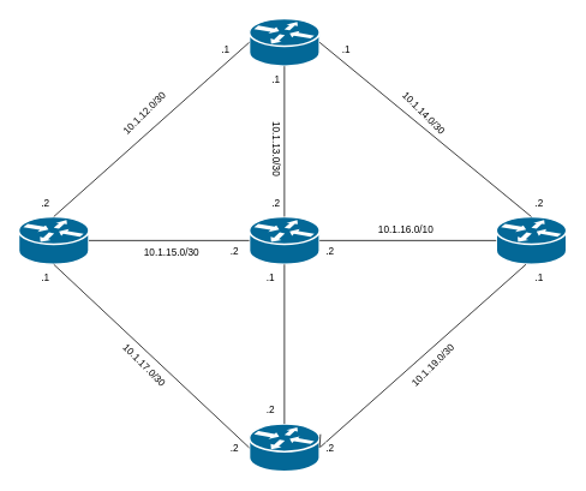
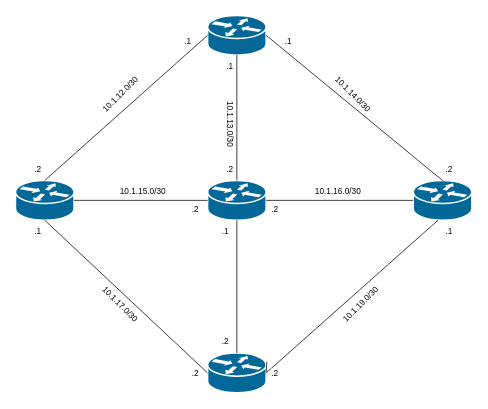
- <mxCell id="22" value="10.1.16.0/10" style="text;strokeColor=none;align=center;fillColor=none;html=1;verticalAlign=middle;whiteSpace=wrap;rounded=0;fontFamily=Helvetica;fontSize=11;fontColor=default;labelBackgroundColor=default;" vertex="1" parent="1"><mxGeometry x="420" y="240" width="60" height="30" as="geometry" /></mxCell>
+ <mxCell id="22" value="10.1.16.0/30" style="text;strokeColor=none;align=center;fillColor=none;html=1;verticalAlign=middle;whiteSpace=wrap;rounded=0;fontFamily=Helvetica;fontSize=11;fontColor=default;labelBackgroundColor=default;" vertex="1" parent="1"><mxGeometry x="420" y="240" width="60" height="30" as="geometry" /></mxCell>
- <mxCell id="20" value="10.1.15.0/30" style="text;strokeColor=none;align=center;fillColor=none;html=1;verticalAlign=middle;whiteSpace=wrap;rounded=0;fontFamily=Helvetica;fontSize=11;fontColor=default;labelBackgroundColor=default;" vertex="1" parent="1"><mxGeometry x="160" y="265" width="60" height="30" as="geometry" /></mxCell>
+ <mxCell id="20" value="10.1.15.0/30" style="text;strokeColor=none;align=center;fillColor=none;html=1;verticalAlign=middle;whiteSpace=wrap;rounded=0;fontFamily=Helvetica;fontSize=11;fontColor=default;labelBackgroundColor=default;" vertex="1" parent="1"><mxGeometry x="160" y="240" width="60" height="30" as="geometry" /></mxCell>
